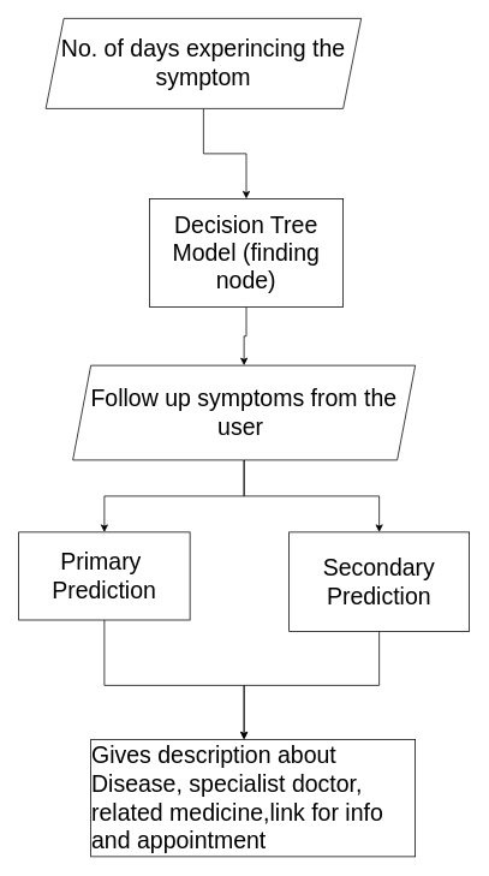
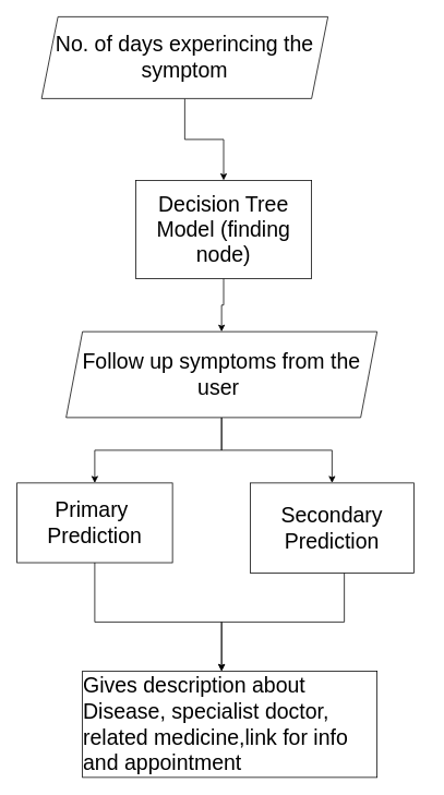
- <mxCell id="13" value="Secondary Prediction" style="whiteSpace=wrap;html=1;fontSize=26;" vertex="1" parent="1"><mxGeometry x="320" y="590" width="200" height="110" as="geometry" /></mxCell>
+ <mxCell id="13" value="Secondary Prediction" style="whiteSpace=wrap;html=1;fontSize=26;" vertex="1" parent="1"><mxGeometry x="305" y="590" width="200" height="110" as="geometry" /></mxCell>
